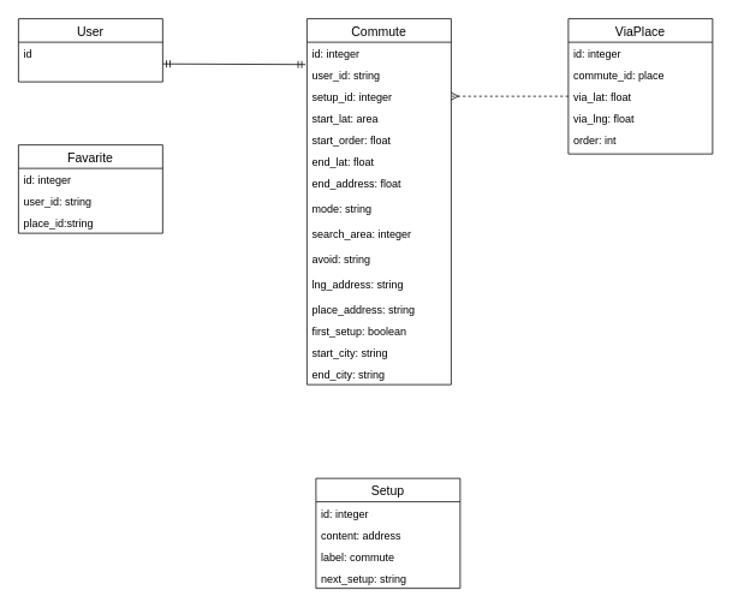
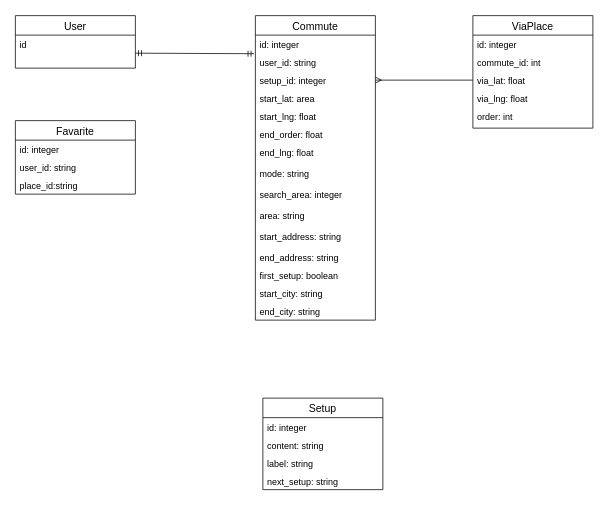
- <mxCell id="27" value="commute_id: place" style="text;strokeColor=none;fillColor=none;spacingLeft=4;spacingRight=4;overflow=hidden;rotatable=0;points=[[0,0.5],[1,0.5]];portConstraint=eastwest;fontSize=12;" vertex="1" parent="25"><mxGeometry y="50" width="160" height="24" as="geometry" /></mxCell>
+ <mxCell id="27" value="commute_id: int" style="text;strokeColor=none;fillColor=none;spacingLeft=4;spacingRight=4;overflow=hidden;rotatable=0;points=[[0,0.5],[1,0.5]];portConstraint=eastwest;fontSize=12;" vertex="1" parent="25"><mxGeometry y="50" width="160" height="24" as="geometry" /></mxCell>
- <mxCell id="36" value="" style="fontSize=12;html=1;endArrow=ERmany;rounded=0;entryX=1;entryY=0.5;entryDx=0;entryDy=0;exitX=0;exitY=0.5;exitDx=0;exitDy=0;dashed=1;" edge="1" parent="1" source="28" target="7"><mxGeometry width="100" height="100" relative="1" as="geometry"><mxPoint x="430" y="280" as="sourcePoint" /><mxPoint x="530" y="180" as="targetPoint" /></mxGeometry></mxCell>
+ <mxCell id="36" value="" style="fontSize=12;html=1;endArrow=ERmany;rounded=0;entryX=1;entryY=0.5;entryDx=0;entryDy=0;exitX=0;exitY=0.5;exitDx=0;exitDy=0;" edge="1" parent="1" source="28" target="7"><mxGeometry width="100" height="100" relative="1" as="geometry"><mxPoint x="430" y="280" as="sourcePoint" /><mxPoint x="530" y="180" as="targetPoint" /></mxGeometry></mxCell>
- <mxCell id="9" value="start_order: float" style="text;strokeColor=none;fillColor=none;spacingLeft=4;spacingRight=4;overflow=hidden;rotatable=0;points=[[0,0.5],[1,0.5]];portConstraint=eastwest;fontSize=12;" vertex="1" parent="4"><mxGeometry y="122" width="160" height="24" as="geometry" /></mxCell>
+ <mxCell id="9" value="start_lng: float" style="text;strokeColor=none;fillColor=none;spacingLeft=4;spacingRight=4;overflow=hidden;rotatable=0;points=[[0,0.5],[1,0.5]];portConstraint=eastwest;fontSize=12;" vertex="1" parent="4"><mxGeometry y="122" width="160" height="24" as="geometry" /></mxCell>
- <mxCell id="10" value="end_lat: float" style="text;strokeColor=none;fillColor=none;spacingLeft=4;spacingRight=4;overflow=hidden;rotatable=0;points=[[0,0.5],[1,0.5]];portConstraint=eastwest;fontSize=12;" vertex="1" parent="4"><mxGeometry y="146" width="160" height="24" as="geometry" /></mxCell>
+ <mxCell id="10" value="end_order: float" style="text;strokeColor=none;fillColor=none;spacingLeft=4;spacingRight=4;overflow=hidden;rotatable=0;points=[[0,0.5],[1,0.5]];portConstraint=eastwest;fontSize=12;" vertex="1" parent="4"><mxGeometry y="146" width="160" height="24" as="geometry" /></mxCell>
- <mxCell id="11" value="end_address: float" style="text;strokeColor=none;fillColor=none;spacingLeft=4;spacingRight=4;overflow=hidden;rotatable=0;points=[[0,0.5],[1,0.5]];portConstraint=eastwest;fontSize=12;" vertex="1" parent="4"><mxGeometry y="170" width="160" height="28" as="geometry" /></mxCell>
+ <mxCell id="11" value="end_lng: float" style="text;strokeColor=none;fillColor=none;spacingLeft=4;spacingRight=4;overflow=hidden;rotatable=0;points=[[0,0.5],[1,0.5]];portConstraint=eastwest;fontSize=12;" vertex="1" parent="4"><mxGeometry y="170" width="160" height="28" as="geometry" /></mxCell>
- <mxCell id="14" value="avoid: string" style="text;strokeColor=none;fillColor=none;spacingLeft=4;spacingRight=4;overflow=hidden;rotatable=0;points=[[0,0.5],[1,0.5]];portConstraint=eastwest;fontSize=12;" vertex="1" parent="4"><mxGeometry y="254" width="160" height="28" as="geometry" /></mxCell>
+ <mxCell id="14" value="area: string" style="text;strokeColor=none;fillColor=none;spacingLeft=4;spacingRight=4;overflow=hidden;rotatable=0;points=[[0,0.5],[1,0.5]];portConstraint=eastwest;fontSize=12;" vertex="1" parent="4"><mxGeometry y="254" width="160" height="28" as="geometry" /></mxCell>
- <mxCell id="15" value="lng_address: string" style="text;strokeColor=none;fillColor=none;spacingLeft=4;spacingRight=4;overflow=hidden;rotatable=0;points=[[0,0.5],[1,0.5]];portConstraint=eastwest;fontSize=12;" vertex="1" parent="4"><mxGeometry y="282" width="160" height="28" as="geometry" /></mxCell>
+ <mxCell id="15" value="start_address: string" style="text;strokeColor=none;fillColor=none;spacingLeft=4;spacingRight=4;overflow=hidden;rotatable=0;points=[[0,0.5],[1,0.5]];portConstraint=eastwest;fontSize=12;" vertex="1" parent="4"><mxGeometry y="282" width="160" height="28" as="geometry" /></mxCell>
- <mxCell id="16" value="place_address: string" style="text;strokeColor=none;fillColor=none;spacingLeft=4;spacingRight=4;overflow=hidden;rotatable=0;points=[[0,0.5],[1,0.5]];portConstraint=eastwest;fontSize=12;" vertex="1" parent="4"><mxGeometry y="310" width="160" height="24" as="geometry" /></mxCell>
+ <mxCell id="16" value="end_address: string" style="text;strokeColor=none;fillColor=none;spacingLeft=4;spacingRight=4;overflow=hidden;rotatable=0;points=[[0,0.5],[1,0.5]];portConstraint=eastwest;fontSize=12;" vertex="1" parent="4"><mxGeometry y="310" width="160" height="24" as="geometry" /></mxCell>
- <mxCell id="33" value="content: address" style="text;strokeColor=none;fillColor=none;spacingLeft=4;spacingRight=4;overflow=hidden;rotatable=0;points=[[0,0.5],[1,0.5]];portConstraint=eastwest;fontSize=12;" vertex="1" parent="31"><mxGeometry y="50" width="160" height="24" as="geometry" /></mxCell>
+ <mxCell id="33" value="content: string" style="text;strokeColor=none;fillColor=none;spacingLeft=4;spacingRight=4;overflow=hidden;rotatable=0;points=[[0,0.5],[1,0.5]];portConstraint=eastwest;fontSize=12;" vertex="1" parent="31"><mxGeometry y="50" width="160" height="24" as="geometry" /></mxCell>
- <mxCell id="34" value="label: commute" style="text;strokeColor=none;fillColor=none;spacingLeft=4;spacingRight=4;overflow=hidden;rotatable=0;points=[[0,0.5],[1,0.5]];portConstraint=eastwest;fontSize=12;" vertex="1" parent="31"><mxGeometry y="74" width="160" height="24" as="geometry" /></mxCell>
+ <mxCell id="34" value="label: string" style="text;strokeColor=none;fillColor=none;spacingLeft=4;spacingRight=4;overflow=hidden;rotatable=0;points=[[0,0.5],[1,0.5]];portConstraint=eastwest;fontSize=12;" vertex="1" parent="31"><mxGeometry y="74" width="160" height="24" as="geometry" /></mxCell>
